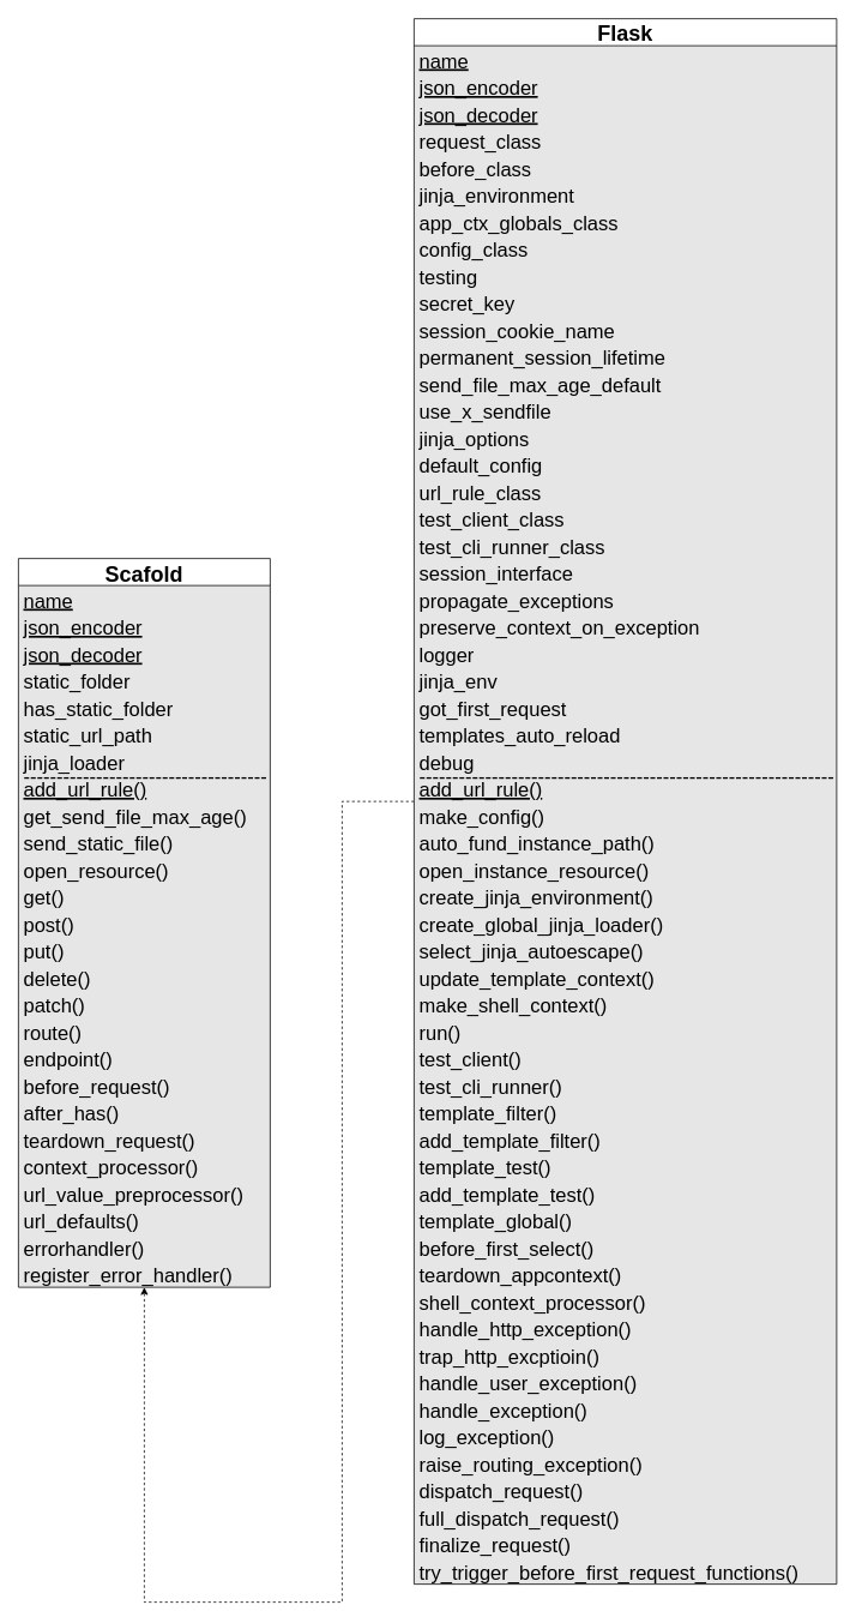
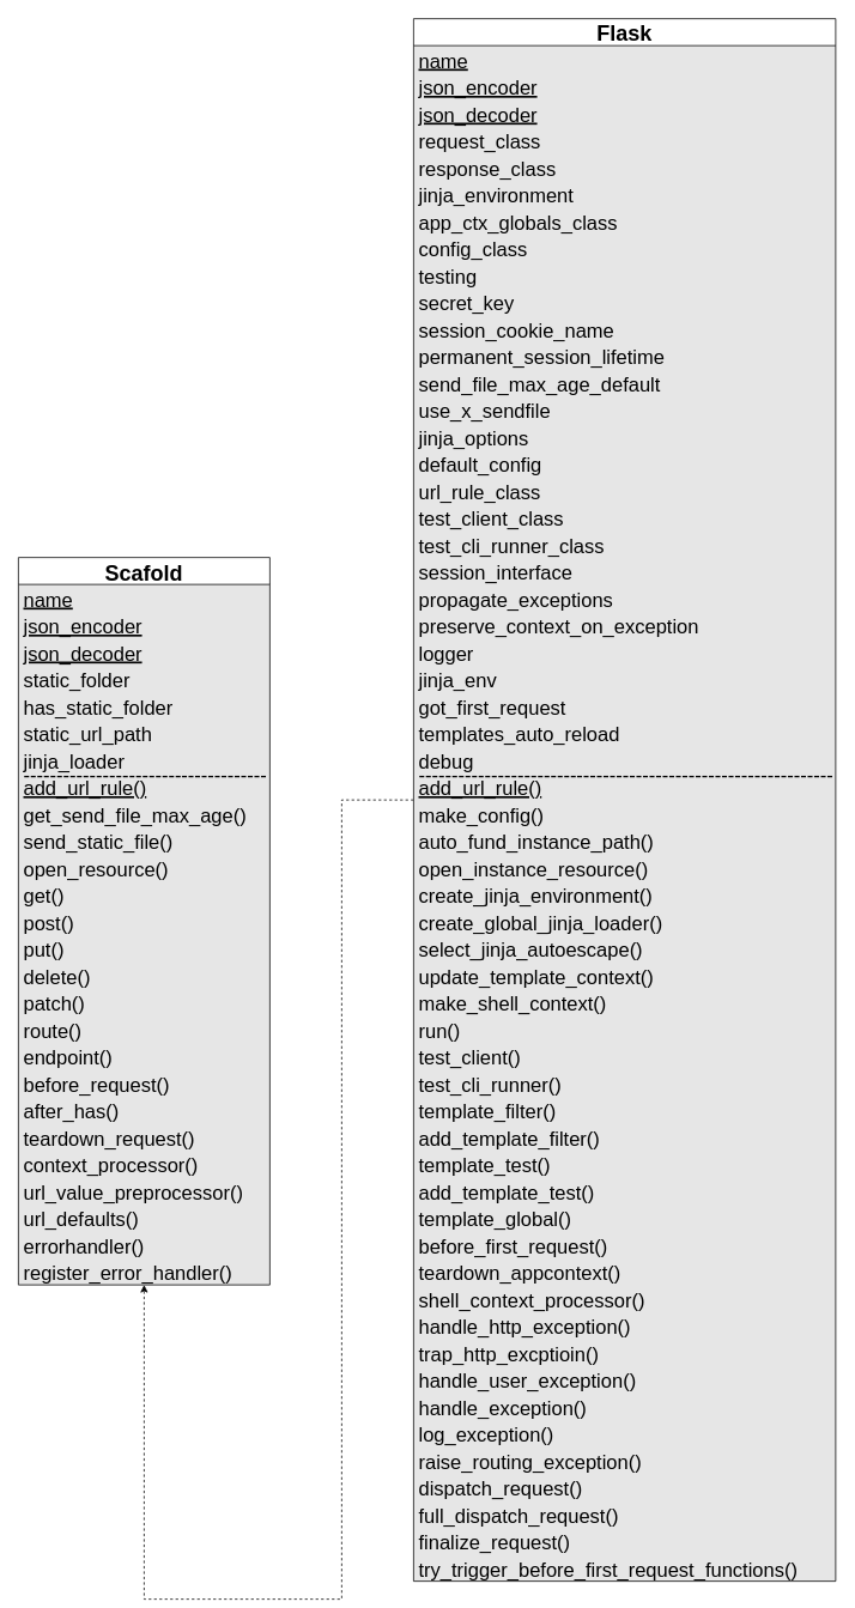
- <mxCell id="36" value="before_class" style="text;strokeColor=none;fillColor=none;align=left;verticalAlign=middle;spacingLeft=4;spacingRight=4;overflow=hidden;points=[[0,0.5],[1,0.5]];portConstraint=eastwest;rotatable=0;fontSize=22;" vertex="1" parent="31"><mxGeometry y="150" width="470" height="30" as="geometry" /></mxCell>
+ <mxCell id="36" value="response_class" style="text;strokeColor=none;fillColor=none;align=left;verticalAlign=middle;spacingLeft=4;spacingRight=4;overflow=hidden;points=[[0,0.5],[1,0.5]];portConstraint=eastwest;rotatable=0;fontSize=22;" vertex="1" parent="31"><mxGeometry y="150" width="470" height="30" as="geometry" /></mxCell>
- <mxCell id="77" value="before_first_select()" style="text;strokeColor=none;fillColor=none;align=left;verticalAlign=middle;spacingLeft=4;spacingRight=4;overflow=hidden;points=[[0,0.5],[1,0.5]];portConstraint=eastwest;rotatable=0;fontSize=22;" vertex="1" parent="31"><mxGeometry y="1350" width="470" height="30" as="geometry" /></mxCell>
+ <mxCell id="77" value="before_first_request()" style="text;strokeColor=none;fillColor=none;align=left;verticalAlign=middle;spacingLeft=4;spacingRight=4;overflow=hidden;points=[[0,0.5],[1,0.5]];portConstraint=eastwest;rotatable=0;fontSize=22;" vertex="1" parent="31"><mxGeometry y="1350" width="470" height="30" as="geometry" /></mxCell>
